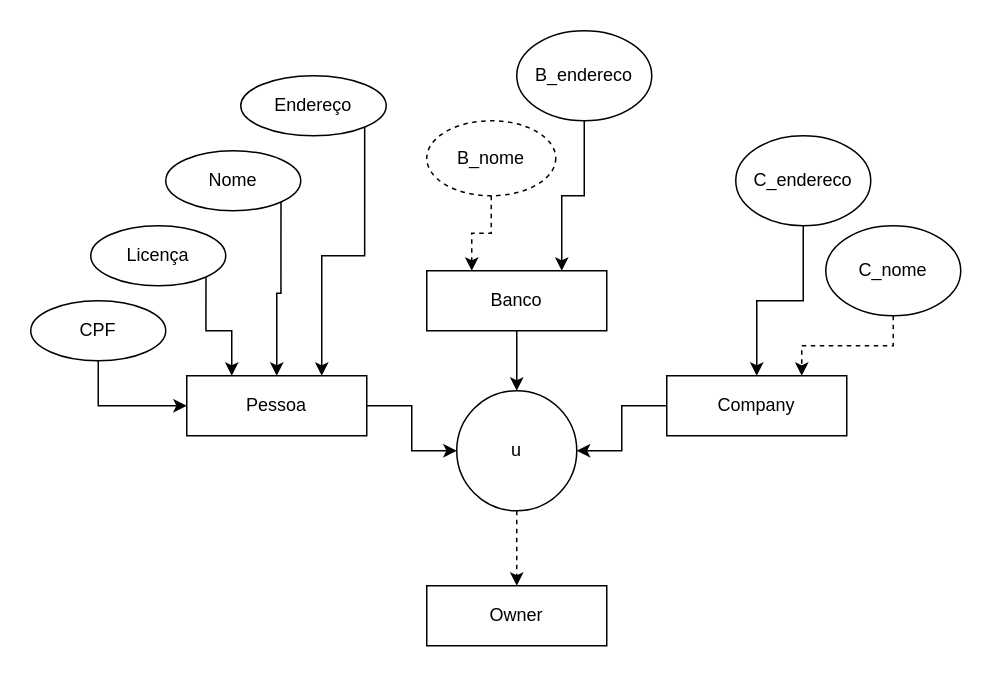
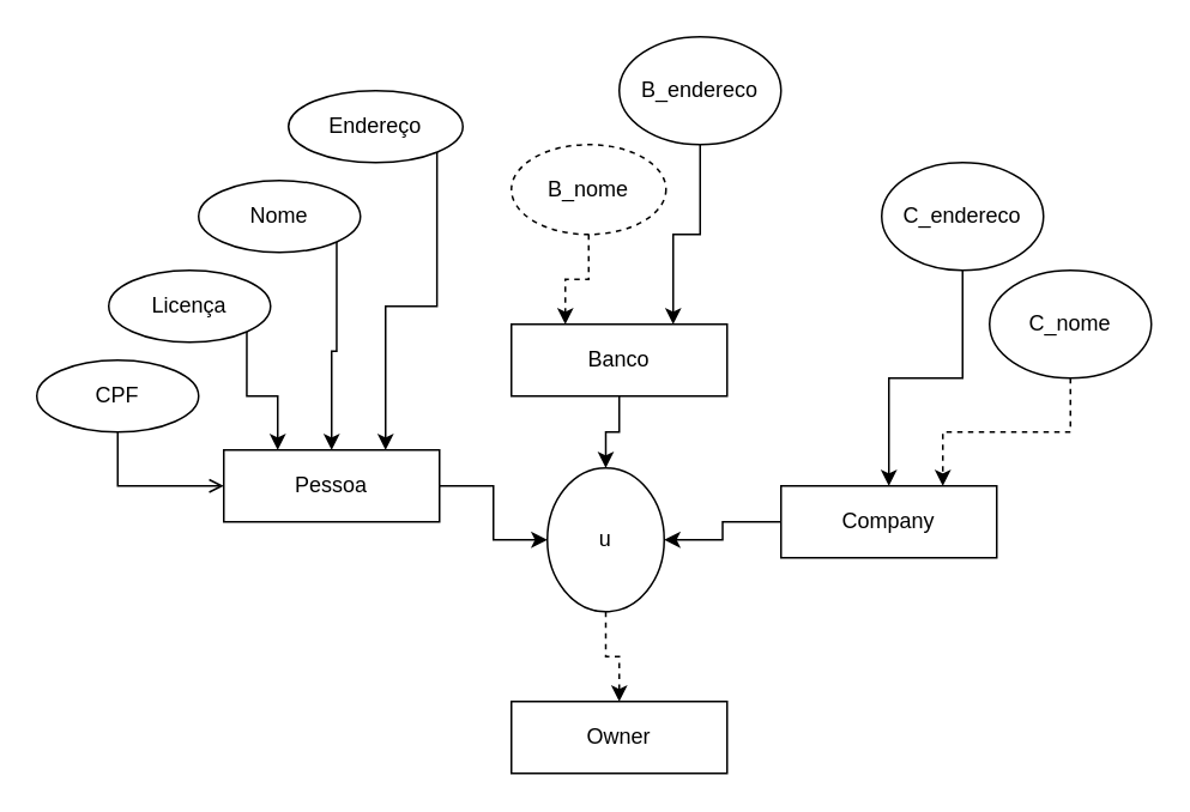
- <mxCell id="11" style="edgeStyle=orthogonalEdgeStyle;rounded=0;orthogonalLoop=1;jettySize=auto;html=1;exitX=0.5;exitY=1;exitDx=0;exitDy=0;entryX=0;entryY=0.5;entryDx=0;entryDy=0;" parent="1" source="12" target="3" edge="1"><mxGeometry relative="1" as="geometry" /></mxCell>
+ <mxCell id="11" style="edgeStyle=orthogonalEdgeStyle;rounded=0;orthogonalLoop=1;jettySize=auto;html=1;exitX=0.5;exitY=1;exitDx=0;exitDy=0;entryX=0;entryY=0.5;entryDx=0;entryDy=0;endArrow=open;" parent="1" source="12" target="3" edge="1"><mxGeometry relative="1" as="geometry" /></mxCell>
- <mxCell id="7" value="Company" style="rounded=0;whiteSpace=wrap;html=1;" parent="1" vertex="1"><mxGeometry x="444" y="250" width="120" height="40" as="geometry" /></mxCell>
+ <mxCell id="7" value="Company" style="rounded=0;whiteSpace=wrap;html=1;" parent="1" vertex="1"><mxGeometry x="434" y="270" width="120" height="40" as="geometry" /></mxCell>
- <mxCell id="9" value="u" style="ellipse;whiteSpace=wrap;html=1;aspect=fixed;" parent="1" vertex="1"><mxGeometry x="304" y="260" width="80" height="80" as="geometry" /></mxCell>
+ <mxCell id="9" value="u" style="ellipse;whiteSpace=wrap;html=1;aspect=fixed;" parent="1" vertex="1"><mxGeometry x="304" y="260" width="65" height="80" as="geometry" /></mxCell>
